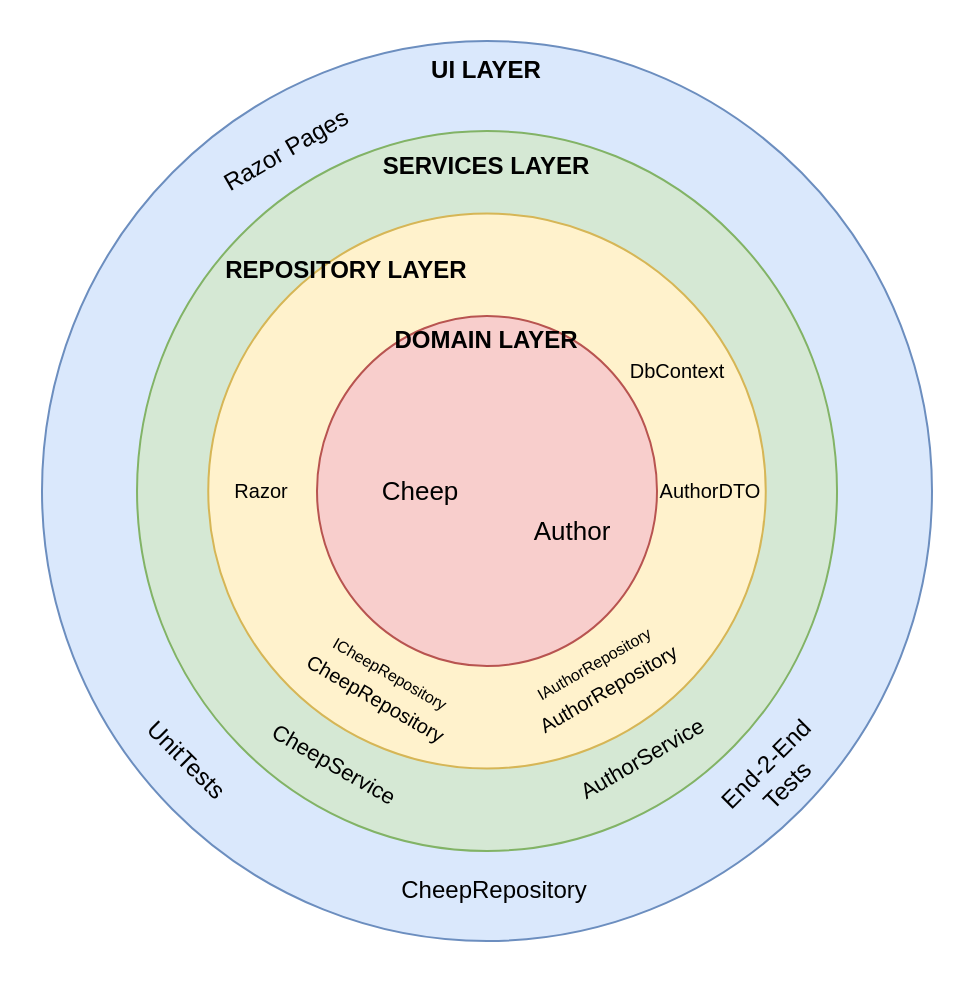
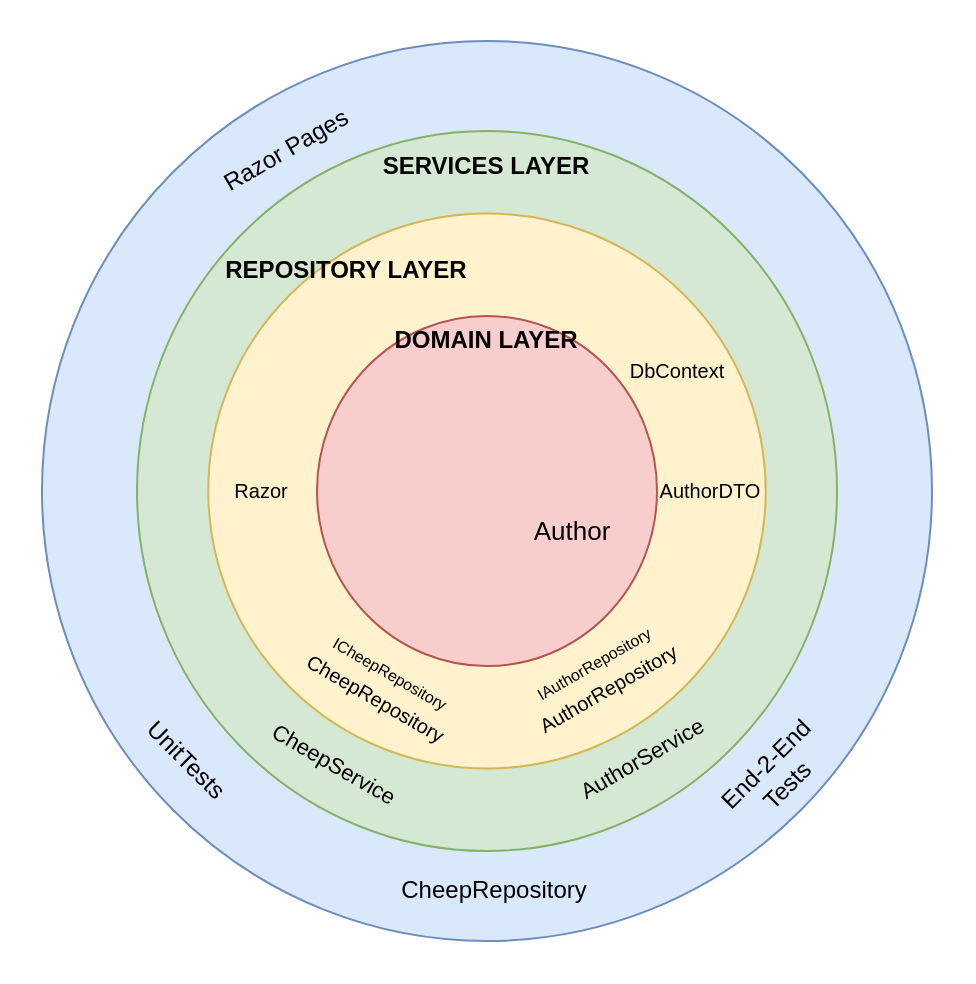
- <mxCell id="9" value="&lt;b&gt;UI LAYER&lt;/b&gt;" style="text;html=1;align=center;verticalAlign=middle;whiteSpace=wrap;rounded=0;" parent="1" vertex="1"><mxGeometry x="213" y="20" width="60" height="30" as="geometry" /></mxCell>
- <mxCell id="10" value="&lt;font style=&quot;font-size: 13px;&quot;&gt;Cheep&lt;/font&gt;" style="text;html=1;align=center;verticalAlign=middle;whiteSpace=wrap;rounded=0;" parent="1" vertex="1"><mxGeometry x="180" y="230" width="60" height="30" as="geometry" /></mxCell>
